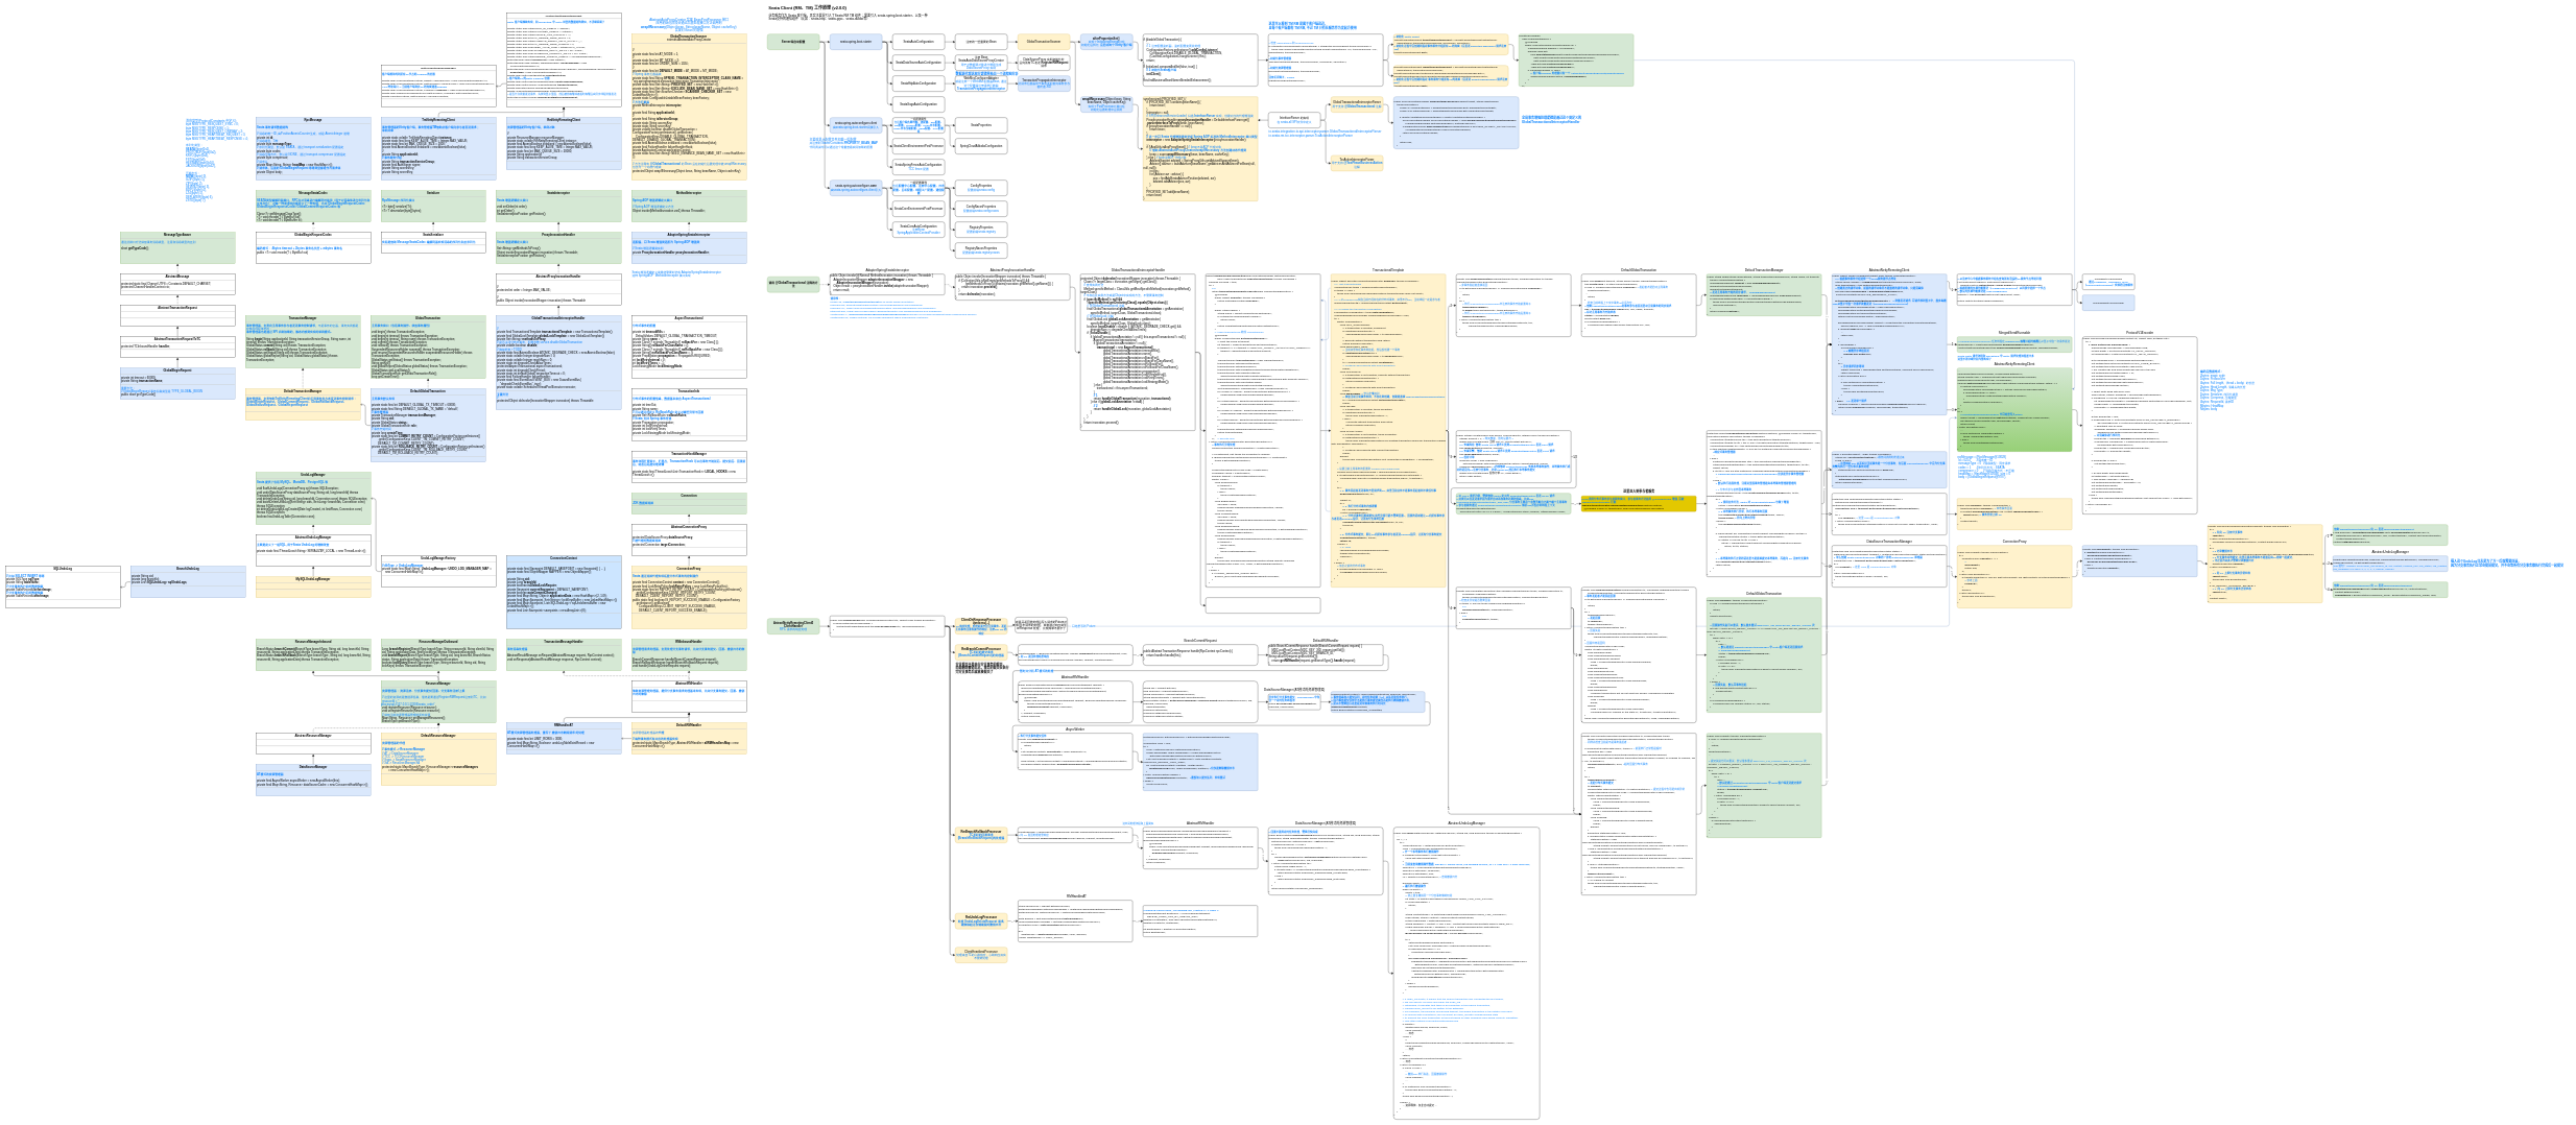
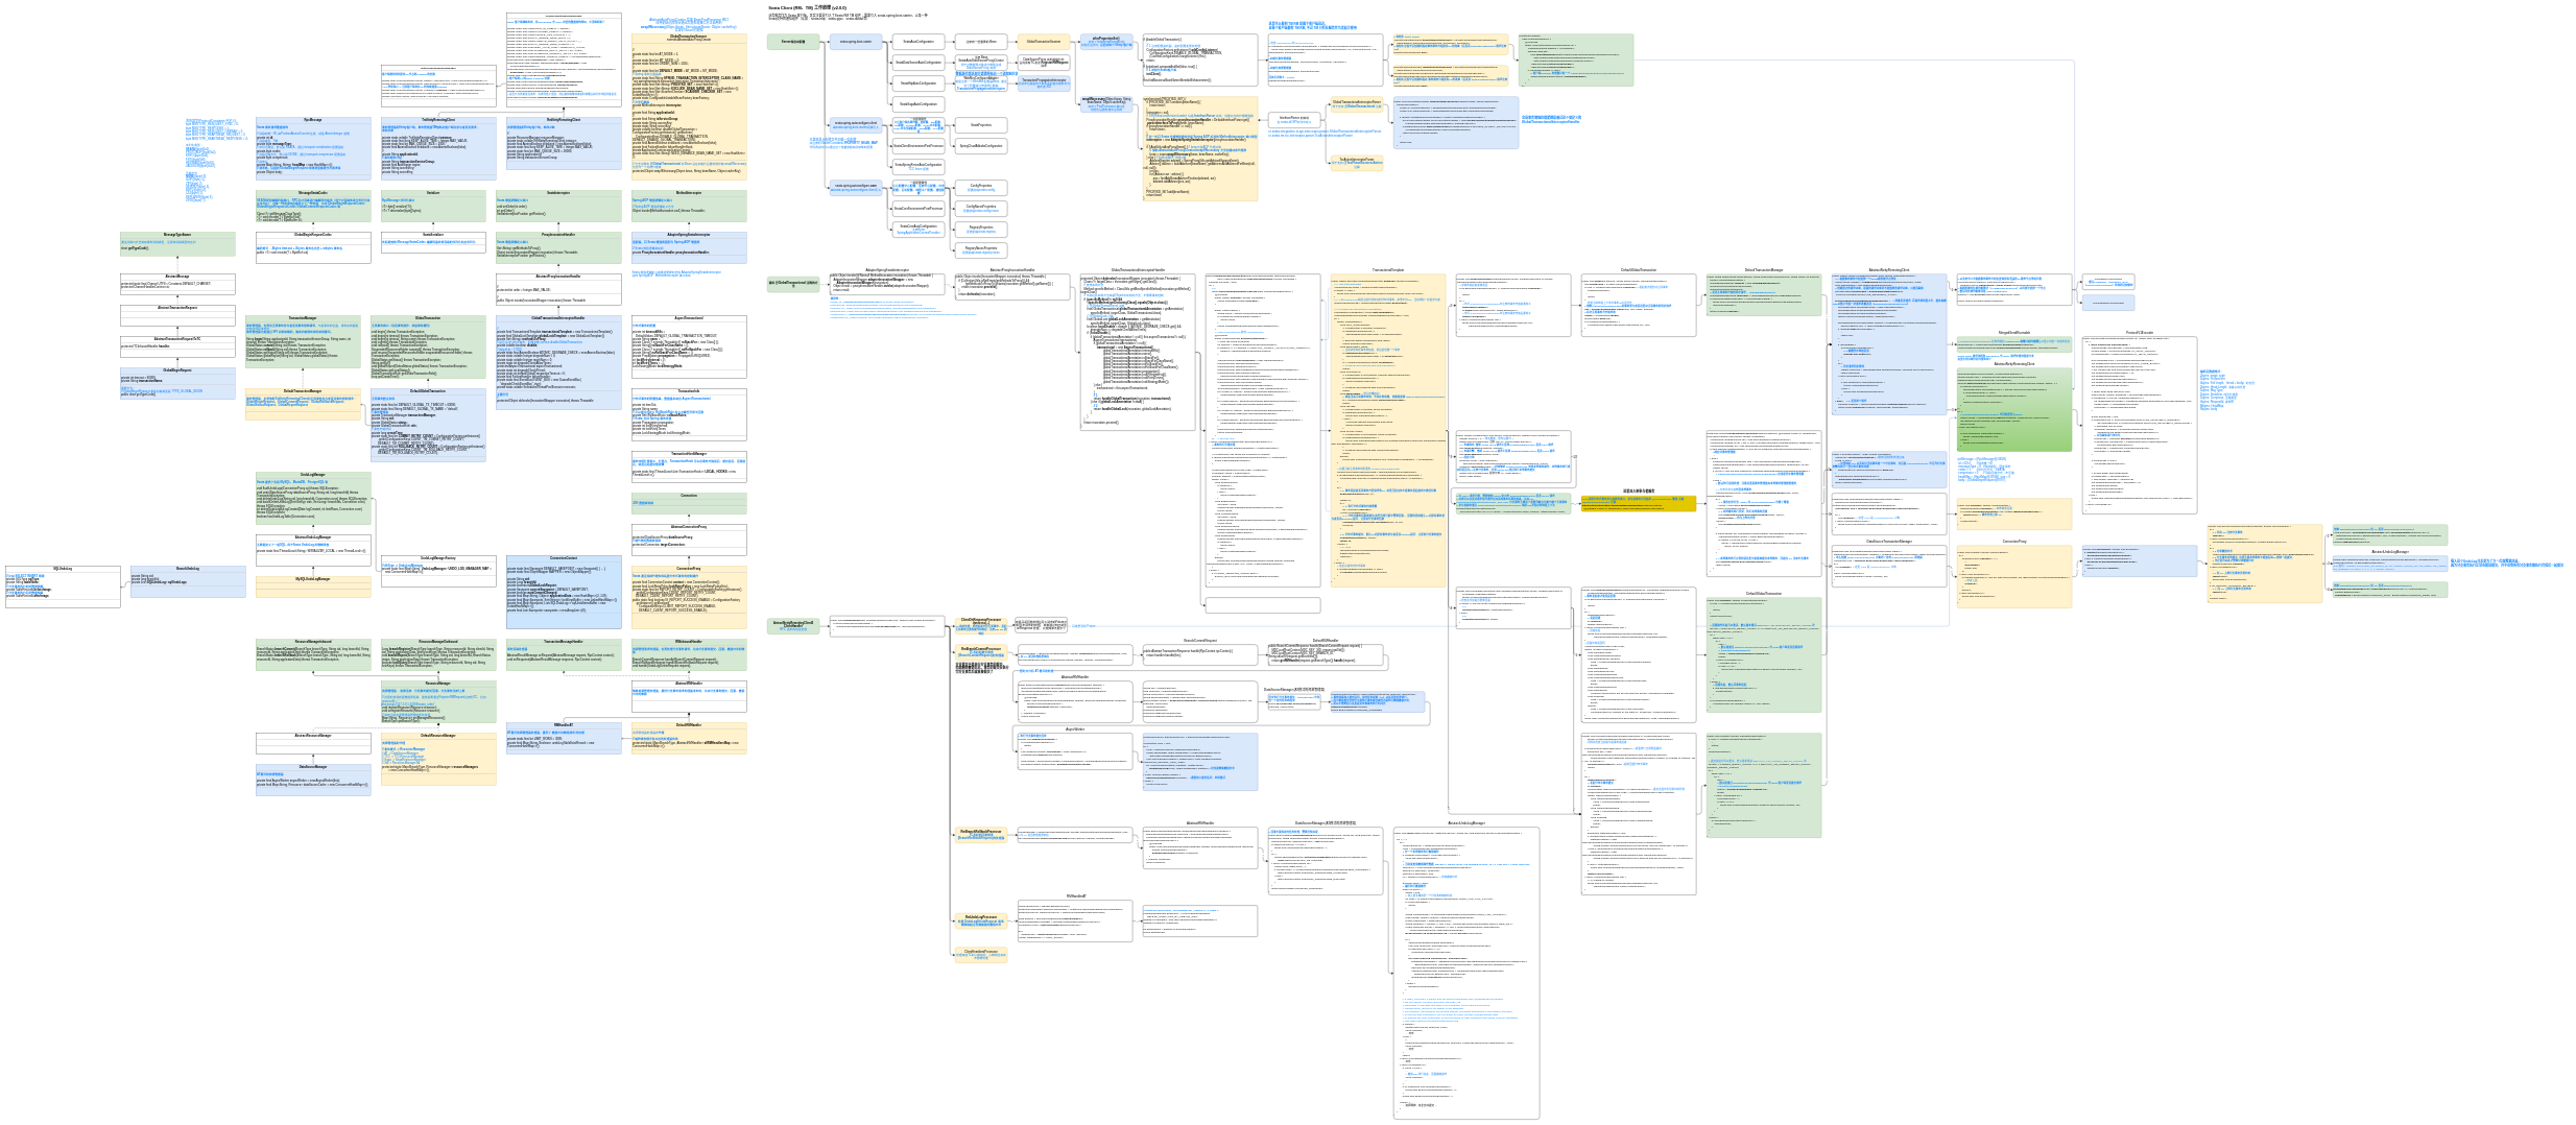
- <mxCell id="184" value="&lt;p style=&quot;margin: 4px 0px 0px; text-align: center;&quot;&gt;&lt;b&gt;MessageTypeAware&lt;/b&gt;&lt;br&gt;&lt;/p&gt;&lt;hr style=&quot;font-size: 11px;&quot;&gt;&lt;p style=&quot;margin: 0px 0px 0px 4px;&quot;&gt;&lt;font color=&quot;#007fff&quot;&gt;通过此接口方法获取事务消息类型，注意和消息类型的区别&lt;/font&gt;&lt;/p&gt;&lt;p style=&quot;margin: 0px 0px 0px 4px; font-size: 11px;&quot;&gt;&lt;br&gt;&lt;/p&gt;&lt;p style=&quot;margin: 0px 0px 0px 4px;&quot;&gt;short &lt;b&gt;getTypeCode&lt;/b&gt;();&lt;br&gt;&lt;/p&gt;" style="verticalAlign=top;align=left;overflow=fill;fontSize=11;fontFamily=Helvetica;html=1;whiteSpace=wrap;fillColor=#d5e8d4;strokeColor=#82b366;" parent="1" vertex="1"><mxGeometry x="460" y="890" width="440" height="120" as="geometry" /></mxCell>
+ <mxCell id="184" value="&lt;p style=&quot;margin: 4px 0px 0px; text-align: center;&quot;&gt;&lt;b&gt;MessageTypeAware&lt;/b&gt;&lt;br&gt;&lt;/p&gt;&lt;hr style=&quot;font-size: 11px;&quot;&gt;&lt;p style=&quot;margin: 0px 0px 0px 4px;&quot;&gt;&lt;font color=&quot;#007fff&quot;&gt;通过此接口方法获取事务消息类型，注意和消息类型的区别&lt;/font&gt;&lt;/p&gt;&lt;p style=&quot;margin: 0px 0px 0px 4px; font-size: 11px;&quot;&gt;&lt;br&gt;&lt;/p&gt;&lt;p style=&quot;margin: 0px 0px 0px 4px;&quot;&gt;short &lt;b&gt;getTypeCode&lt;/b&gt;();&lt;br&gt;&lt;/p&gt;" style="verticalAlign=top;align=left;overflow=fill;fontSize=11;fontFamily=Helvetica;html=1;whiteSpace=wrap;fillColor=#d5e8d4;strokeColor=#82b366;" parent="1" vertex="1"><mxGeometry x="460" y="890" width="440" height="90" as="geometry" /></mxCell>
- <mxCell id="169" value="&lt;div style=&quot;font-size: 11px;&quot;&gt;&lt;font color=&quot;#007fff&quot;&gt;rpcMessage = {RpcMessage@10028}&lt;/font&gt;&lt;/div&gt;&lt;div style=&quot;font-size: 11px;&quot;&gt;&lt;font color=&quot;#007fff&quot;&gt;&amp;nbsp;id = 6254&lt;span style=&quot;white-space: pre;&quot;&gt;&#09;&lt;/span&gt;//请求唯一ID&lt;/font&gt;&lt;/div&gt;&lt;div style=&quot;font-size: 11px;&quot;&gt;&lt;font color=&quot;#007fff&quot;&gt;&amp;nbsp;messageType = 0&lt;span style=&quot;white-space: pre;&quot;&gt;&#09;&lt;/span&gt;//消息类型：同步请求&lt;/font&gt;&lt;/div&gt;&lt;div style=&quot;font-size: 11px;&quot;&gt;&lt;font color=&quot;#007fff&quot;&gt;&amp;nbsp;codec = 1&lt;span style=&quot;white-space: pre;&quot;&gt;&#09;&lt;/span&gt;//序列化方式：SEATA&lt;/font&gt;&lt;/div&gt;&lt;div style=&quot;font-size: 11px;&quot;&gt;&lt;font color=&quot;#007fff&quot;&gt;&amp;nbsp;compressor = 0&lt;span style=&quot;white-space: pre;&quot;&gt;&#09;&lt;/span&gt;// 消息压缩方式：不压缩&lt;/font&gt;&lt;/div&gt;&lt;div style=&quot;font-size: 11px;&quot;&gt;&lt;font color=&quot;#007fff&quot;&gt;&amp;nbsp;headMap = {HashMap@10048}&amp;nbsp; size = 0&lt;/font&gt;&lt;/div&gt;&lt;div style=&quot;font-size: 11px;&quot;&gt;&lt;font color=&quot;#007fff&quot;&gt;&amp;nbsp;body = {GlobalBeginRequest@9787}&lt;/font&gt;&lt;/div&gt;" style="text;html=1;strokeColor=none;fillColor=none;align=left;verticalAlign=middle;whiteSpace=wrap;rounded=0;fontSize=11;" parent="1" vertex="1"><mxGeometry x="7500" y="1730" width="270" height="120" as="geometry" /></mxCell>
+ <mxCell id="169" value="&lt;div style=&quot;font-size: 11px;&quot;&gt;&lt;font color=&quot;#007fff&quot;&gt;rpcMessage = {RpcMessage@10028}&lt;/font&gt;&lt;/div&gt;&lt;div style=&quot;font-size: 11px;&quot;&gt;&lt;font color=&quot;#007fff&quot;&gt;&amp;nbsp;id = 6254&lt;span style=&quot;white-space: pre;&quot;&gt;&#09;&lt;/span&gt;//请求唯一ID&lt;/font&gt;&lt;/div&gt;&lt;div style=&quot;font-size: 11px;&quot;&gt;&lt;font color=&quot;#007fff&quot;&gt;&amp;nbsp;messageType = 0&lt;span style=&quot;white-space: pre;&quot;&gt;&#09;&lt;/span&gt;//消息类型：同步请求&lt;/font&gt;&lt;/div&gt;&lt;div style=&quot;font-size: 11px;&quot;&gt;&lt;font color=&quot;#007fff&quot;&gt;&amp;nbsp;codec = 1&lt;span style=&quot;white-space: pre;&quot;&gt;&#09;&lt;/span&gt;//序列化方式：SEATA&lt;/font&gt;&lt;/div&gt;&lt;div style=&quot;font-size: 11px;&quot;&gt;&lt;font color=&quot;#007fff&quot;&gt;&amp;nbsp;compressor = 0&lt;span style=&quot;white-space: pre;&quot;&gt;&#09;&lt;/span&gt;// 消息压缩方式：不压缩&lt;/font&gt;&lt;/div&gt;&lt;div style=&quot;font-size: 11px;&quot;&gt;&lt;font color=&quot;#007fff&quot;&gt;&amp;nbsp;headMap = {HashMap@10048}&amp;nbsp; size = 0&lt;/font&gt;&lt;/div&gt;&lt;div style=&quot;font-size: 11px;&quot;&gt;&lt;font color=&quot;#007fff&quot;&gt;&amp;nbsp;body = {GlobalBeginRequest@9787}&lt;/font&gt;&lt;/div&gt;" style="text;html=1;strokeColor=none;fillColor=none;align=left;verticalAlign=middle;whiteSpace=wrap;rounded=0;fontSize=11;" parent="1" vertex="1"><mxGeometry x="7500" y="1740" width="270" height="120" as="geometry" /></mxCell>
- <mxCell id="326" value="&lt;font color=&quot;#007fff&quot; style=&quot;font-size: 10px;&quot;&gt;这中间处理流程和上面类似&lt;/font&gt;" style="text;html=1;align=center;verticalAlign=middle;resizable=0;points=[];autosize=1;strokeColor=none;fillColor=none;" parent="1" vertex="1"><mxGeometry x="4291" y="3140" width="140" height="30" as="geometry" /></mxCell>
